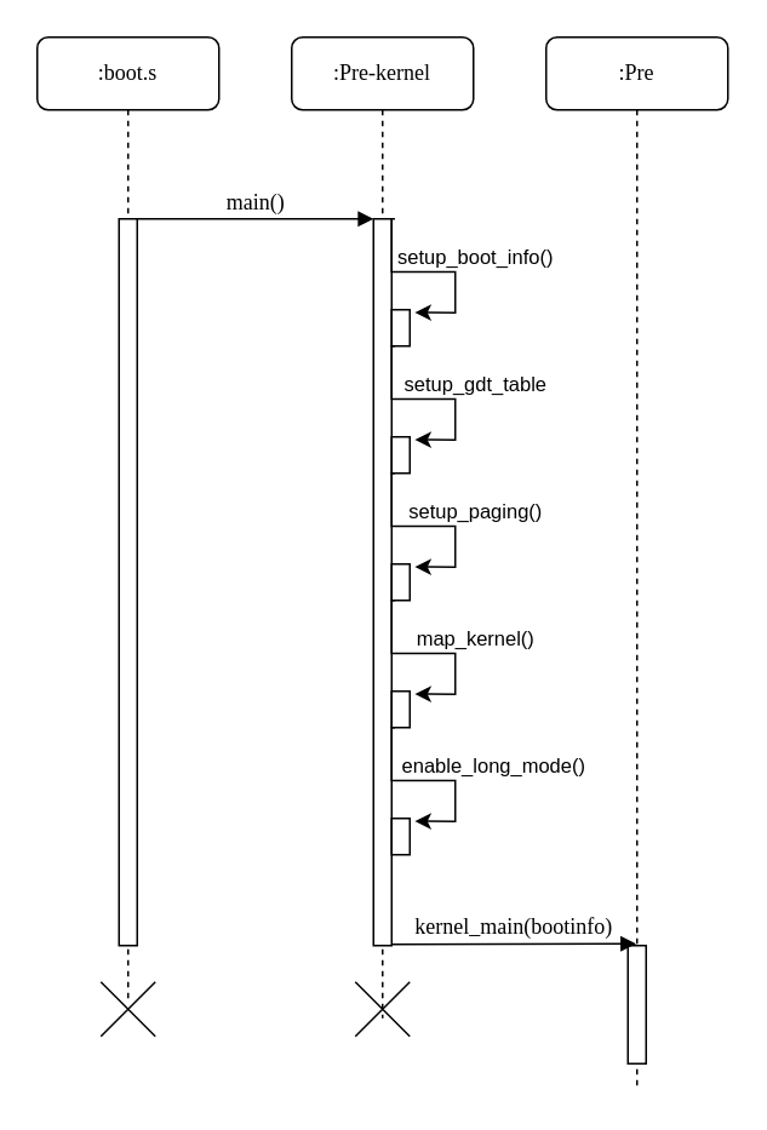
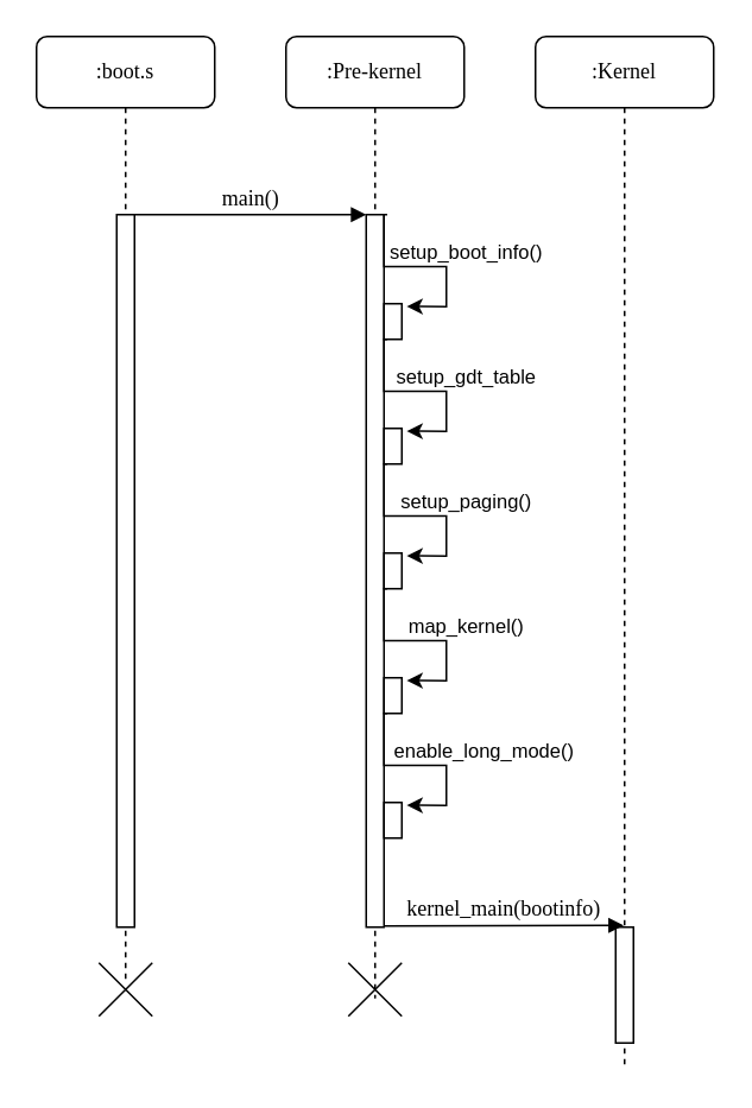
- <mxCell id="18" value=":Pre" style="shape=umlLifeline;perimeter=lifelinePerimeter;whiteSpace=wrap;html=1;container=1;collapsible=0;recursiveResize=0;outlineConnect=0;rounded=1;shadow=0;comic=0;labelBackgroundColor=none;strokeWidth=1;fontFamily=Verdana;fontSize=12;align=center;" vertex="1" parent="1"><mxGeometry x="300" y="20" width="100" height="580" as="geometry" /></mxCell>
+ <mxCell id="18" value=":Kernel" style="shape=umlLifeline;perimeter=lifelinePerimeter;whiteSpace=wrap;html=1;container=1;collapsible=0;recursiveResize=0;outlineConnect=0;rounded=1;shadow=0;comic=0;labelBackgroundColor=none;strokeWidth=1;fontFamily=Verdana;fontSize=12;align=center;" vertex="1" parent="1"><mxGeometry x="300" y="20" width="100" height="580" as="geometry" /></mxCell>
